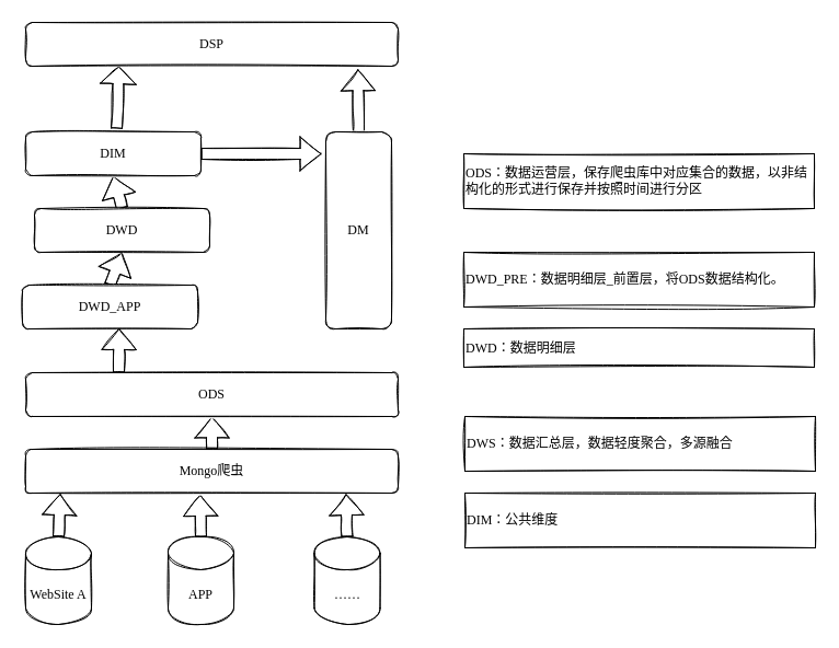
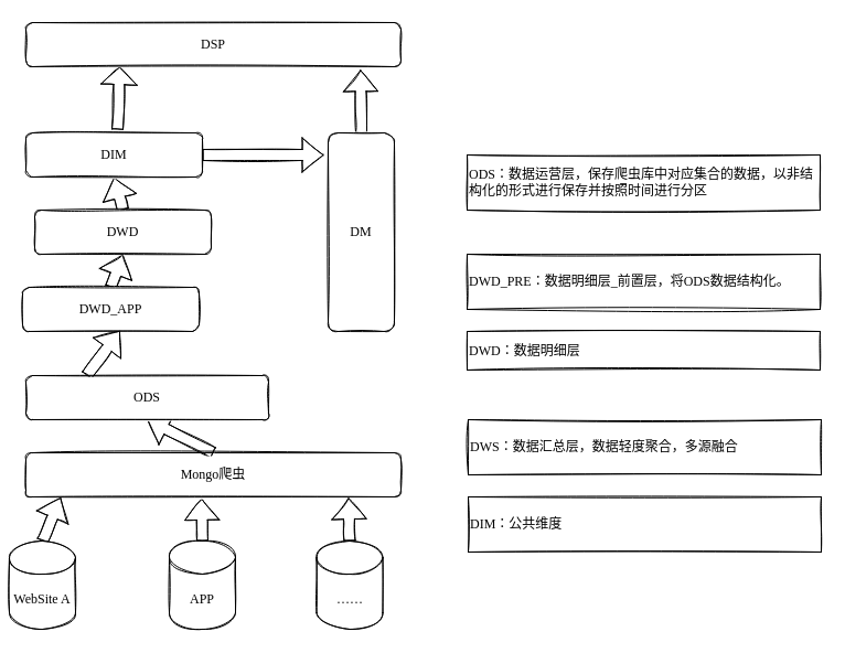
- <mxCell id="11" value="ODS" style="rounded=1;whiteSpace=wrap;html=1;sketch=1;fontFamily=Comic Sans MS;" vertex="1" parent="1"><mxGeometry x="23" y="340" width="340" height="40" as="geometry" /></mxCell>
+ <mxCell id="11" value="ODS" style="rounded=1;whiteSpace=wrap;html=1;sketch=1;fontFamily=Comic Sans MS;" vertex="1" parent="1"><mxGeometry x="23" y="340" width="220" height="40" as="geometry" /></mxCell>
- <mxCell id="3" value="WebSite A" style="shape=cylinder3;whiteSpace=wrap;html=1;boundedLbl=1;backgroundOutline=1;size=15;rounded=1;sketch=1;fontFamily=Comic Sans MS;" vertex="1" parent="1"><mxGeometry x="23" y="490" width="60" height="80" as="geometry" /></mxCell>
+ <mxCell id="3" value="WebSite A" style="shape=cylinder3;whiteSpace=wrap;html=1;boundedLbl=1;backgroundOutline=1;size=15;rounded=1;sketch=1;fontFamily=Comic Sans MS;" vertex="1" parent="1"><mxGeometry x="8" y="490" width="60" height="80" as="geometry" /></mxCell>
